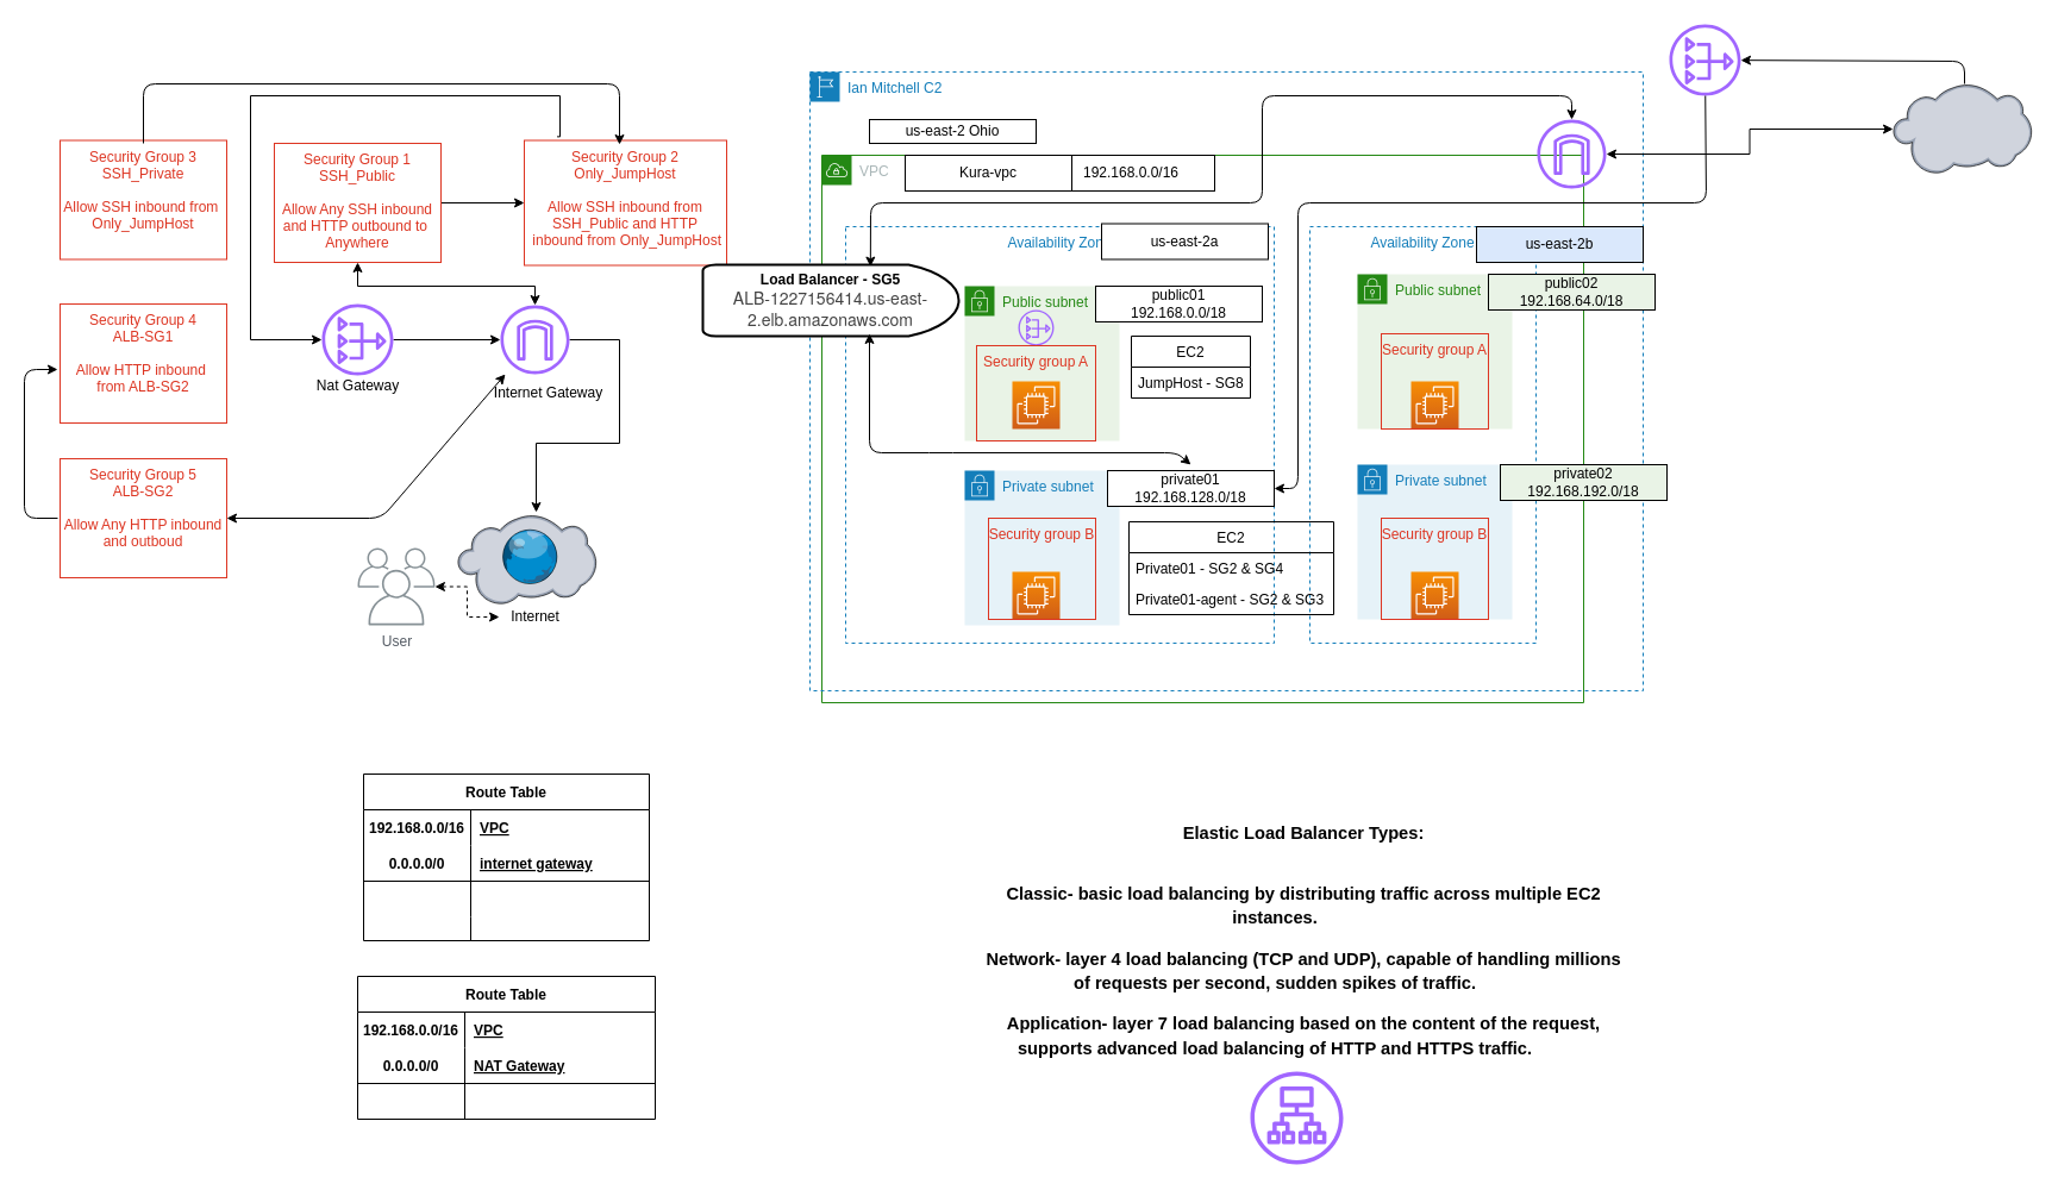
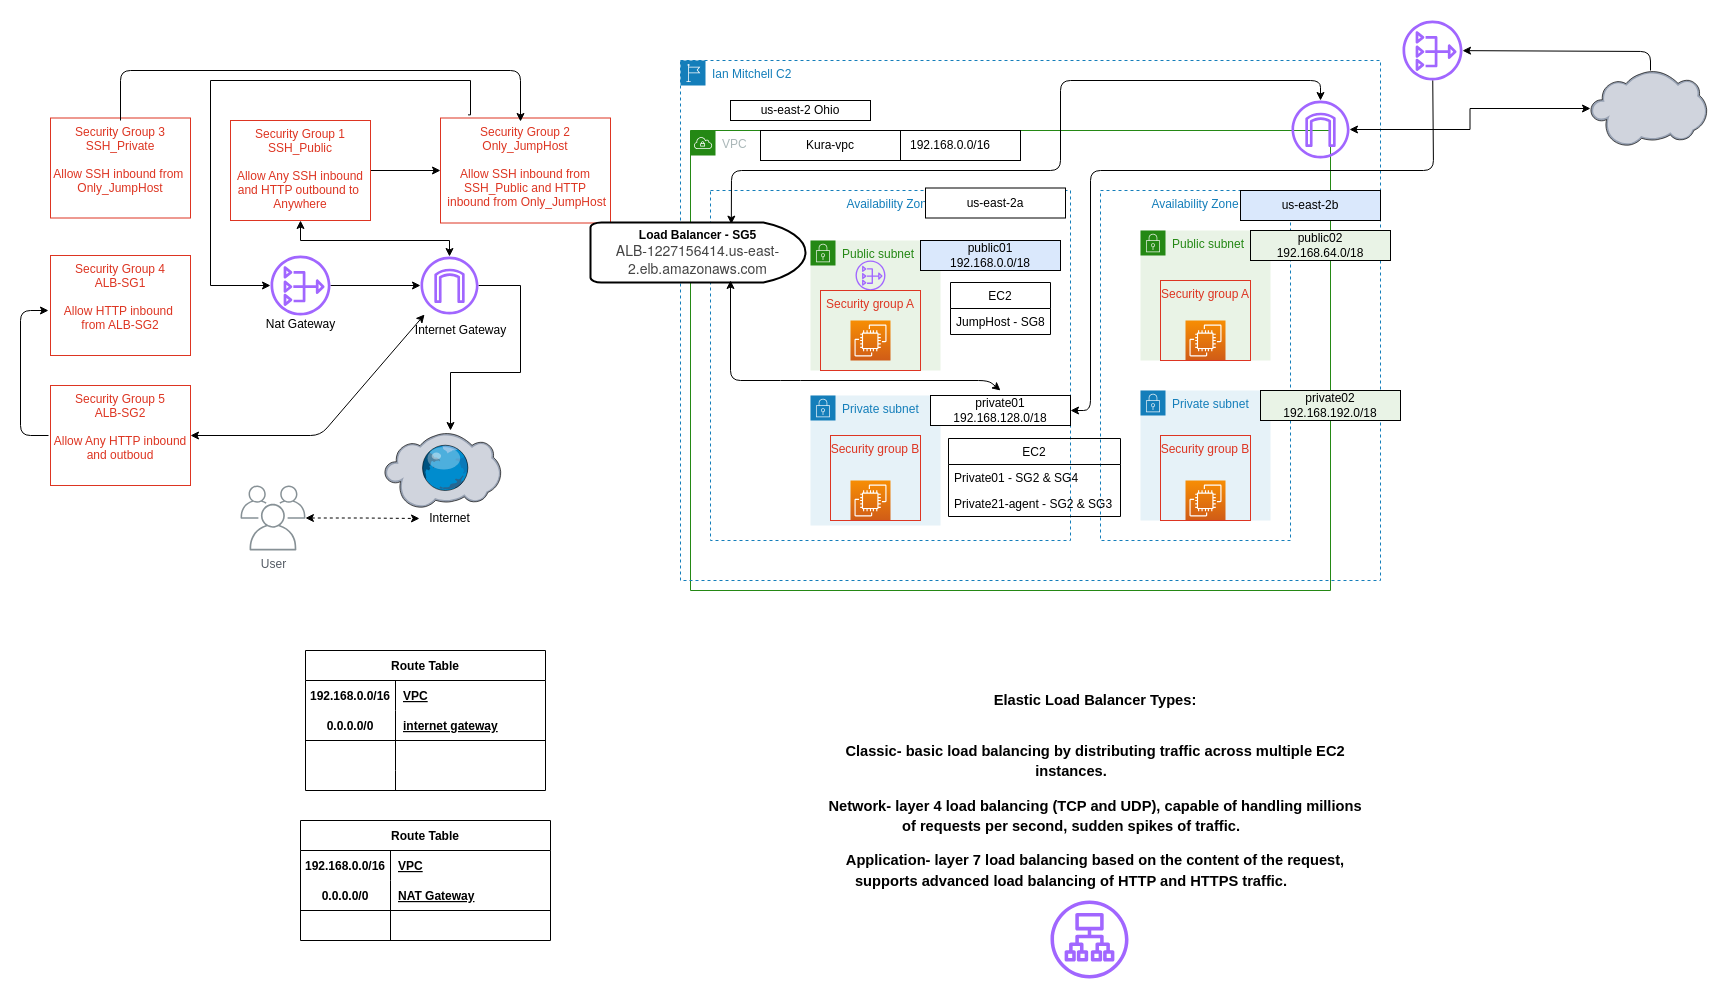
- <mxCell id="14" value="public01&lt;br&gt;192.168.0.0/18" style="html=1;whiteSpace=wrap;container=1;recursiveResize=0;collapsible=0;" parent="1" vertex="1"><mxGeometry x="920" y="240" width="140" height="30" as="geometry" /></mxCell>
+ <mxCell id="14" value="public01&lt;br&gt;192.168.0.0/18" style="html=1;whiteSpace=wrap;container=1;recursiveResize=0;collapsible=0;fillColor=#dae8fc;" parent="1" vertex="1"><mxGeometry x="920" y="240" width="140" height="30" as="geometry" /></mxCell>
- <mxCell id="68" value="User" style="outlineConnect=0;gradientColor=none;fontColor=#545B64;strokeColor=none;fillColor=#879196;dashed=0;verticalLabelPosition=bottom;verticalAlign=top;align=center;html=1;fontSize=12;fontStyle=0;aspect=fixed;shape=mxgraph.aws4.illustration_users;pointerEvents=1" parent="1" vertex="1"><mxGeometry x="300" y="460" width="65" height="65" as="geometry" /></mxCell>
+ <mxCell id="68" value="User" style="outlineConnect=0;gradientColor=none;fontColor=#545B64;strokeColor=none;fillColor=#879196;dashed=0;verticalLabelPosition=bottom;verticalAlign=top;align=center;html=1;fontSize=12;fontStyle=0;aspect=fixed;shape=mxgraph.aws4.illustration_users;pointerEvents=1" parent="1" vertex="1"><mxGeometry x="240" y="485" width="65" height="65" as="geometry" /></mxCell>
- <mxCell id="78" value="Private01-agent - SG2 &amp; SG3" style="text;strokeColor=none;fillColor=none;align=left;verticalAlign=top;spacingLeft=4;spacingRight=4;overflow=hidden;rotatable=0;points=[[0,0.5],[1,0.5]];portConstraint=eastwest;" parent="76" vertex="1"><mxGeometry y="52" width="172" height="26" as="geometry" /></mxCell>
+ <mxCell id="78" value="Private21-agent - SG2 &amp; SG3" style="text;strokeColor=none;fillColor=none;align=left;verticalAlign=top;spacingLeft=4;spacingRight=4;overflow=hidden;rotatable=0;points=[[0,0.5],[1,0.5]];portConstraint=eastwest;" parent="76" vertex="1"><mxGeometry y="52" width="172" height="26" as="geometry" /></mxCell>
